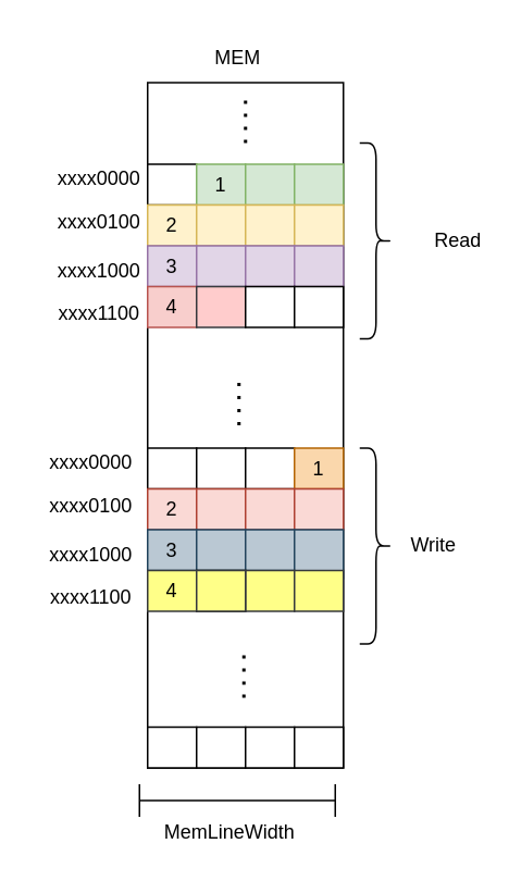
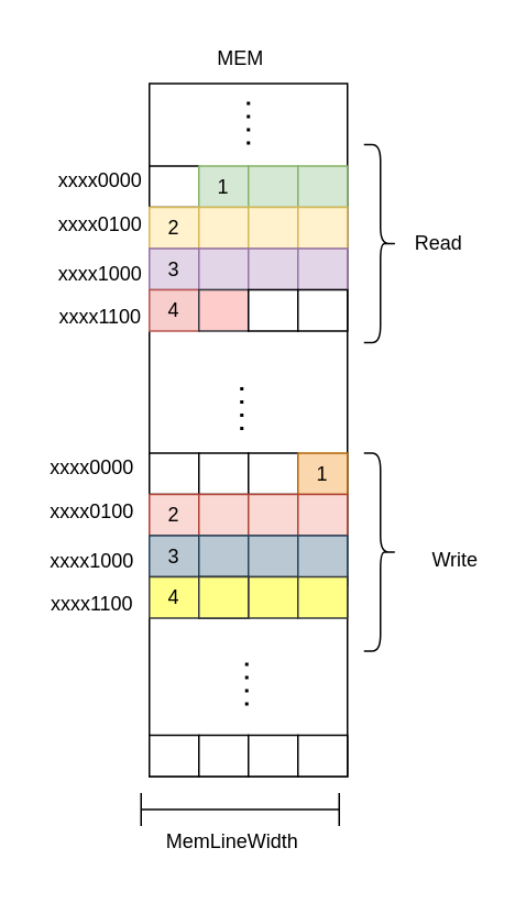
- <mxCell id="30" value="Read" style="text;html=1;align=center;verticalAlign=middle;resizable=0;points=[];autosize=1;strokeColor=none;fillColor=none;" vertex="1" parent="1"><mxGeometry x="255" y="132" width="50" height="30" as="geometry" /></mxCell>
+ <mxCell id="30" value="Read" style="text;html=1;align=center;verticalAlign=middle;resizable=0;points=[];autosize=1;strokeColor=none;fillColor=none;" vertex="1" parent="1"><mxGeometry x="240" y="132" width="50" height="30" as="geometry" /></mxCell>
- <mxCell id="32" value="Write" style="text;html=1;align=center;verticalAlign=middle;resizable=0;points=[];autosize=1;strokeColor=none;fillColor=none;" vertex="1" parent="1"><mxGeometry x="240" y="319" width="50" height="30" as="geometry" /></mxCell>
+ <mxCell id="32" value="Write" style="text;html=1;align=center;verticalAlign=middle;resizable=0;points=[];autosize=1;strokeColor=none;fillColor=none;" vertex="1" parent="1"><mxGeometry x="250" y="324" width="50" height="30" as="geometry" /></mxCell>
